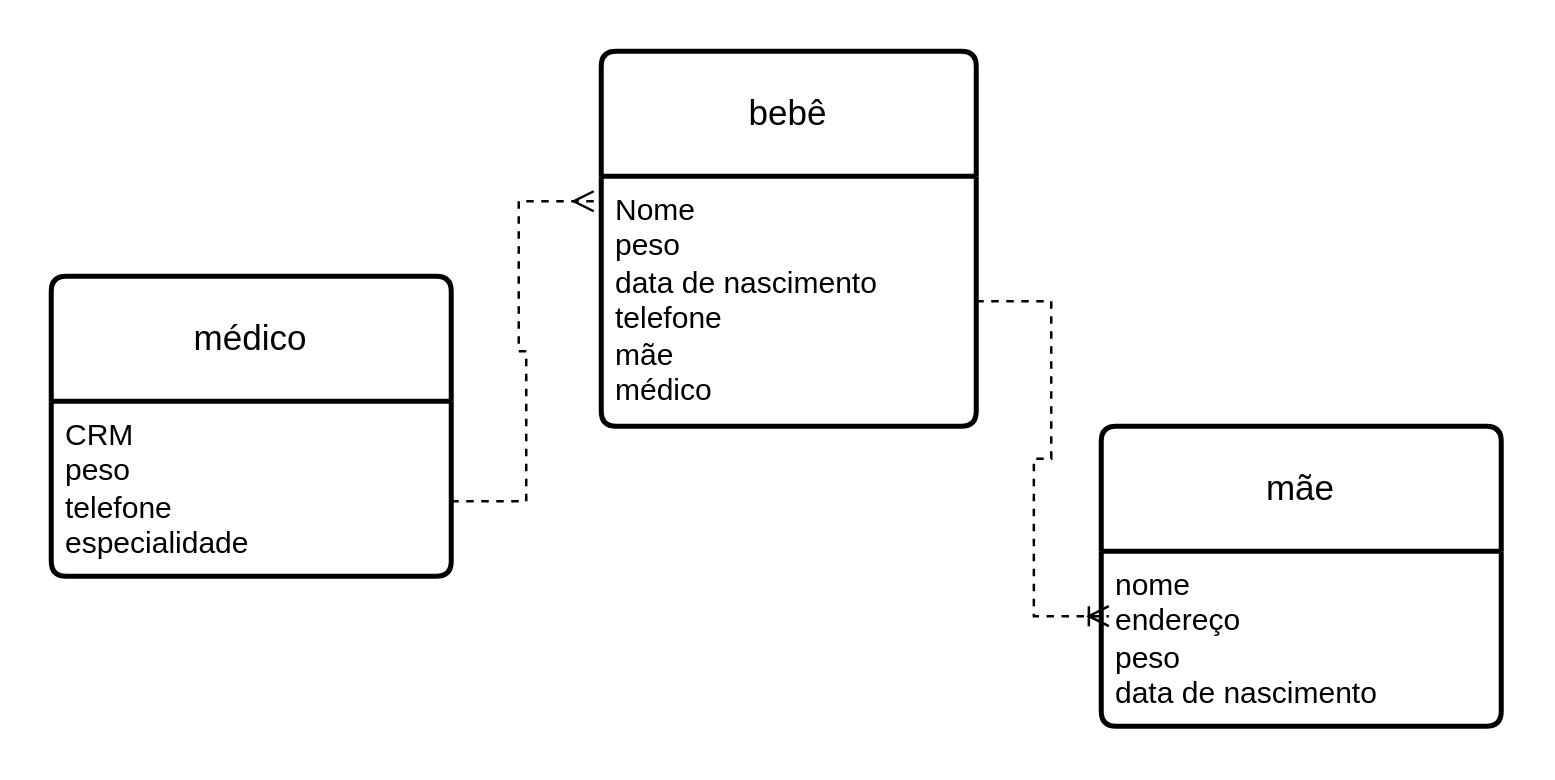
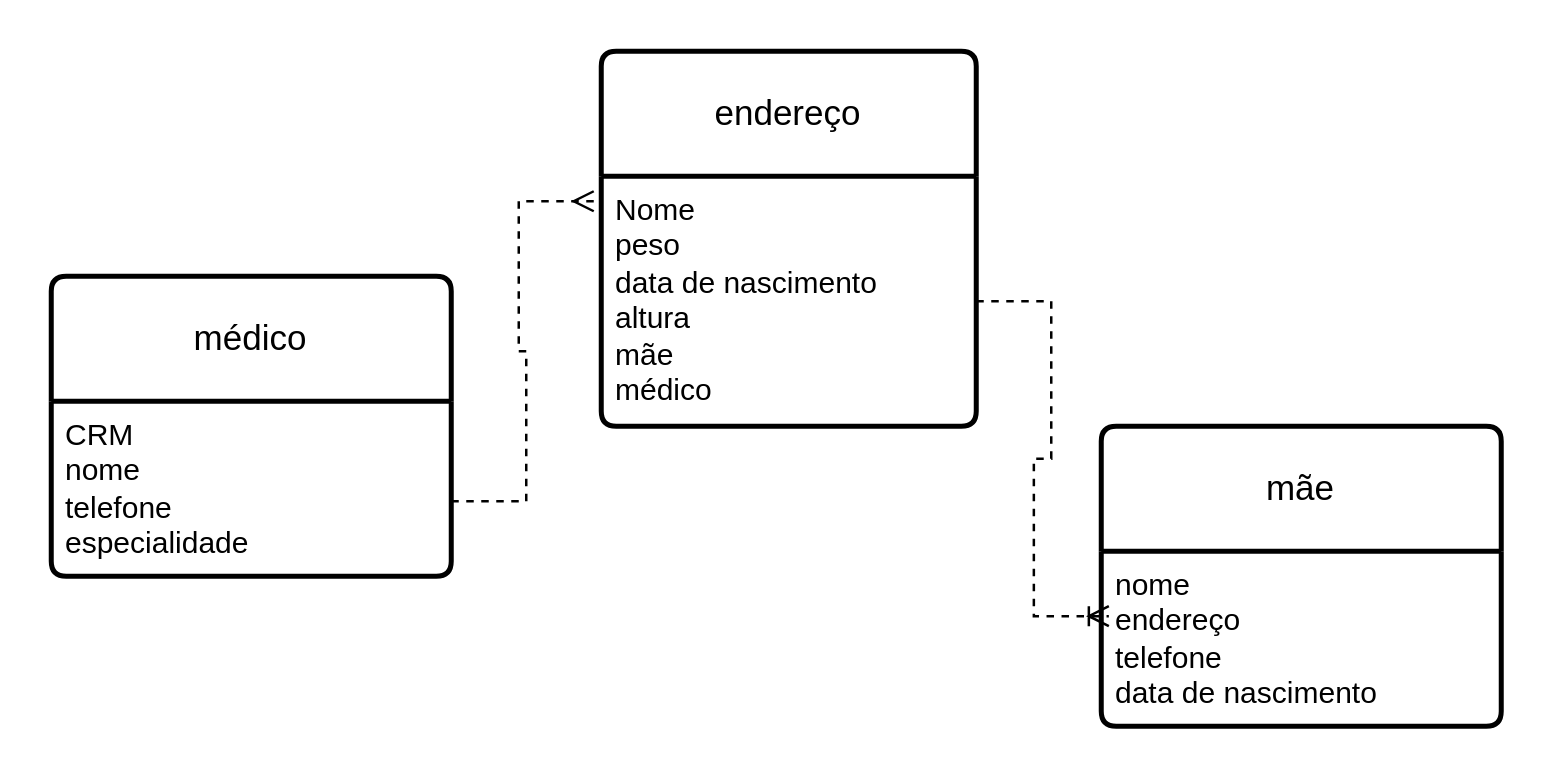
- <mxCell id="6" value="bebê" style="swimlane;childLayout=stackLayout;horizontal=1;startSize=50;horizontalStack=0;rounded=1;fontSize=14;fontStyle=0;strokeWidth=2;resizeParent=0;resizeLast=1;shadow=0;dashed=0;align=center;arcSize=4;whiteSpace=wrap;html=1;" parent="1" vertex="1"><mxGeometry x="240" width="150" height="150" as="geometry" y="20" /></mxCell>
+ <mxCell id="6" value="endereço" style="swimlane;childLayout=stackLayout;horizontal=1;startSize=50;horizontalStack=0;rounded=1;fontSize=14;fontStyle=0;strokeWidth=2;resizeParent=0;resizeLast=1;shadow=0;dashed=0;align=center;arcSize=4;whiteSpace=wrap;html=1;" parent="1" vertex="1"><mxGeometry x="240" width="150" height="150" as="geometry" y="20" /></mxCell>
- <mxCell id="7" value="&lt;div&gt;Nome&lt;/div&gt;&lt;div&gt;peso&lt;/div&gt;&lt;div&gt;data de nascimento&lt;/div&gt;&lt;div&gt;telefone&lt;/div&gt;&lt;div&gt;mãe&lt;/div&gt;&lt;div&gt;médico&lt;br&gt;&lt;/div&gt;&lt;div&gt;&lt;br&gt;&lt;/div&gt;" style="align=left;strokeColor=none;fillColor=none;spacingLeft=4;fontSize=12;verticalAlign=top;resizable=0;rotatable=0;part=1;html=1;" parent="6" vertex="1"><mxGeometry y="50" width="150" height="100" as="geometry" /></mxCell>
+ <mxCell id="7" value="&lt;div&gt;Nome&lt;/div&gt;&lt;div&gt;peso&lt;/div&gt;&lt;div&gt;data de nascimento&lt;/div&gt;&lt;div&gt;altura&lt;/div&gt;&lt;div&gt;mãe&lt;/div&gt;&lt;div&gt;médico&lt;br&gt;&lt;/div&gt;&lt;div&gt;&lt;br&gt;&lt;/div&gt;" style="align=left;strokeColor=none;fillColor=none;spacingLeft=4;fontSize=12;verticalAlign=top;resizable=0;rotatable=0;part=1;html=1;" parent="6" vertex="1"><mxGeometry y="50" width="150" height="100" as="geometry" /></mxCell>
- <mxCell id="3" value="&lt;div&gt;CRM&lt;/div&gt;&lt;div&gt;peso&lt;/div&gt;&lt;div&gt;telefone&lt;/div&gt;&lt;div&gt;especialidade&lt;br&gt;&lt;/div&gt;" style="align=left;strokeColor=none;fillColor=none;spacingLeft=4;fontSize=12;verticalAlign=top;resizable=0;rotatable=0;part=1;html=1;" parent="2" vertex="1"><mxGeometry y="50" width="160" height="70" as="geometry" /></mxCell>
+ <mxCell id="3" value="&lt;div&gt;CRM&lt;/div&gt;&lt;div&gt;nome&lt;/div&gt;&lt;div&gt;telefone&lt;/div&gt;&lt;div&gt;especialidade&lt;br&gt;&lt;/div&gt;" style="align=left;strokeColor=none;fillColor=none;spacingLeft=4;fontSize=12;verticalAlign=top;resizable=0;rotatable=0;part=1;html=1;" parent="2" vertex="1"><mxGeometry y="50" width="160" height="70" as="geometry" /></mxCell>
- <mxCell id="5" value="&lt;div&gt;nome &lt;br&gt;&lt;/div&gt;&lt;div&gt;endereço&lt;/div&gt;&lt;div&gt;peso &lt;br&gt;&lt;/div&gt;&lt;div&gt;data de nascimento&lt;br&gt;&lt;/div&gt;" style="align=left;strokeColor=none;fillColor=none;spacingLeft=4;fontSize=12;verticalAlign=top;resizable=0;rotatable=0;part=1;html=1;" parent="4" vertex="1"><mxGeometry y="50" width="160" height="70" as="geometry" /></mxCell>
+ <mxCell id="5" value="&lt;div&gt;nome &lt;br&gt;&lt;/div&gt;&lt;div&gt;endereço&lt;/div&gt;&lt;div&gt;telefone &lt;br&gt;&lt;/div&gt;&lt;div&gt;data de nascimento&lt;br&gt;&lt;/div&gt;" style="align=left;strokeColor=none;fillColor=none;spacingLeft=4;fontSize=12;verticalAlign=top;resizable=0;rotatable=0;part=1;html=1;" parent="4" vertex="1"><mxGeometry y="50" width="160" height="70" as="geometry" /></mxCell>
